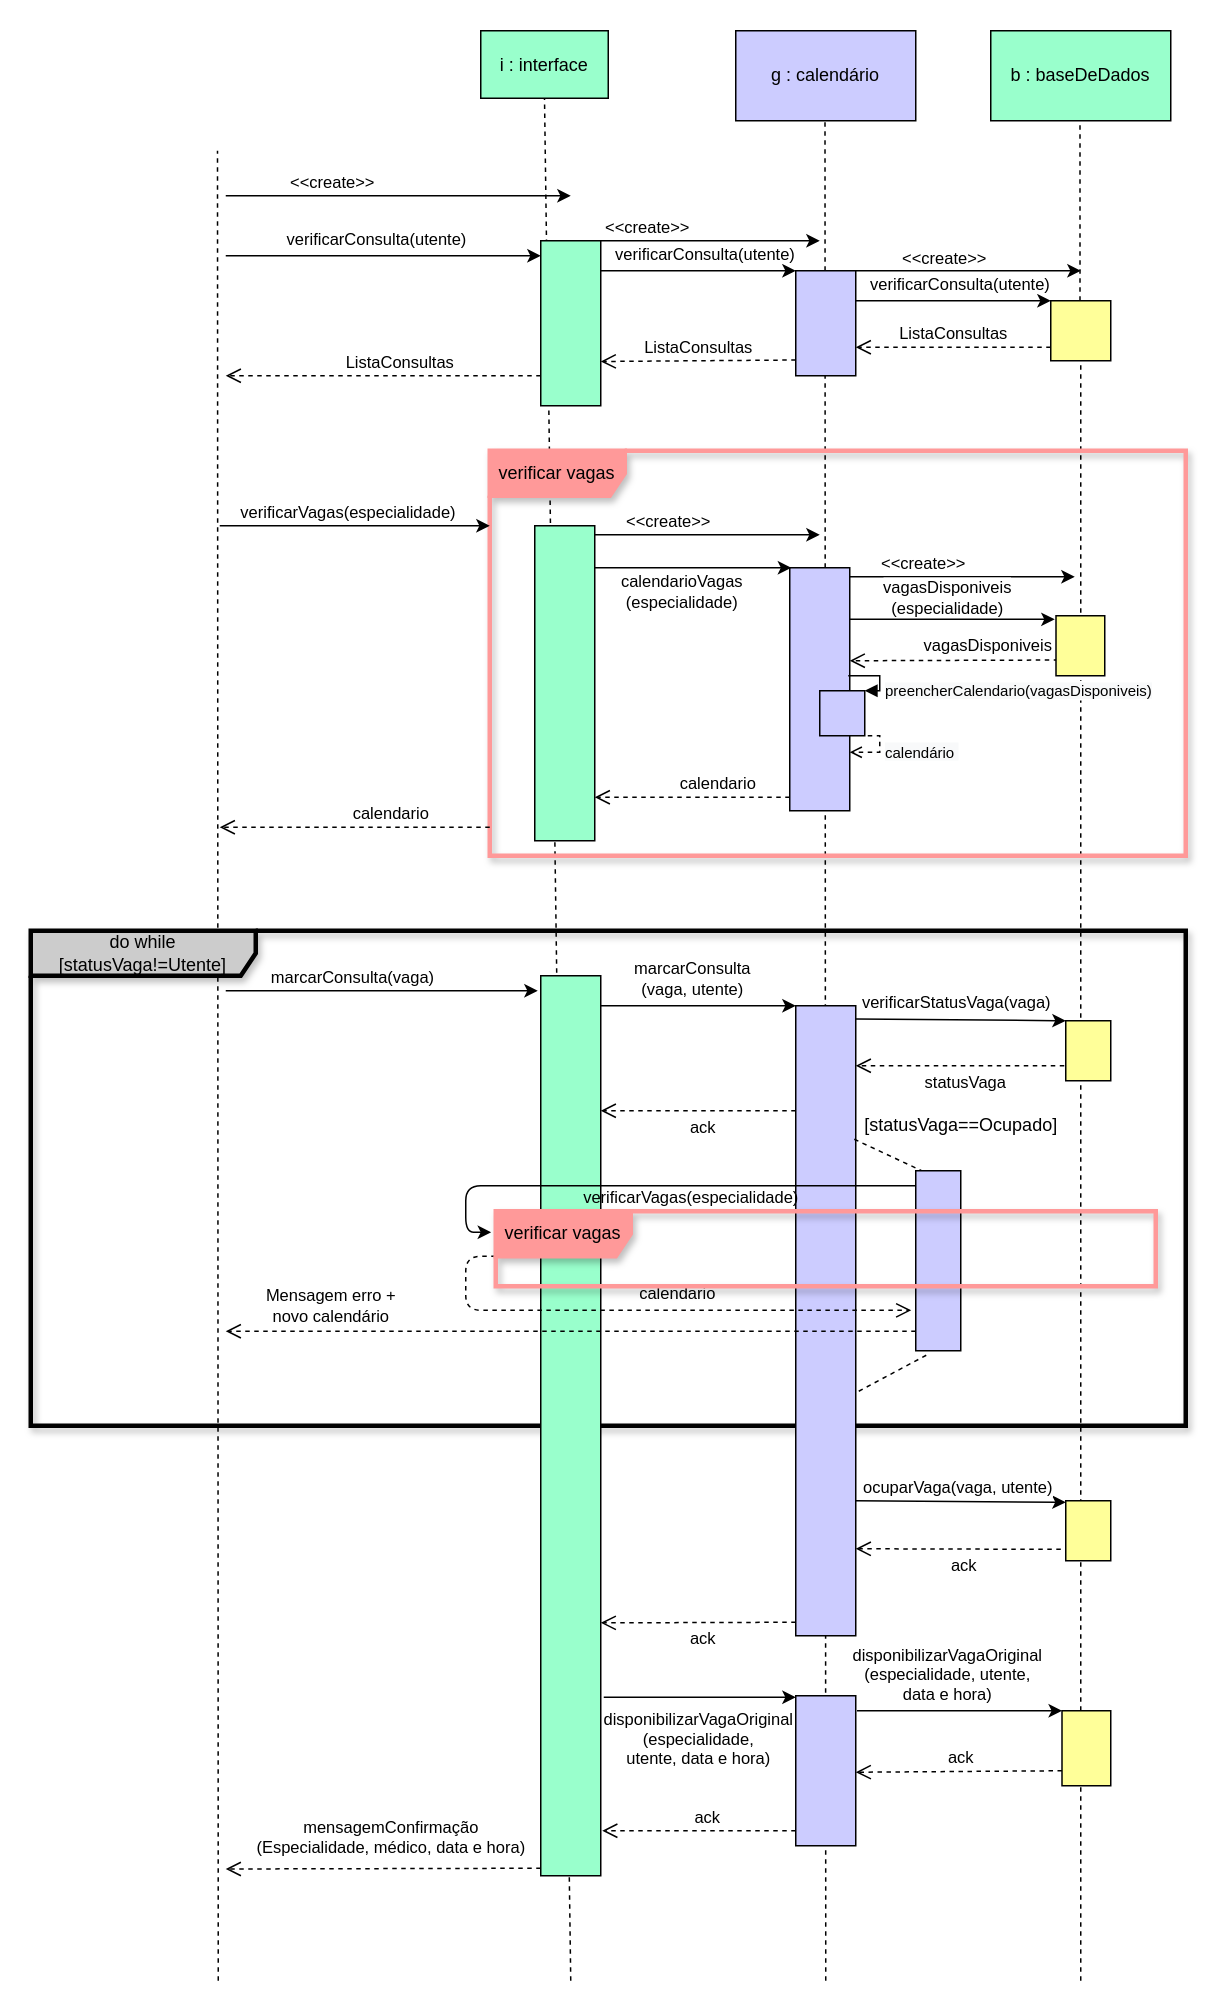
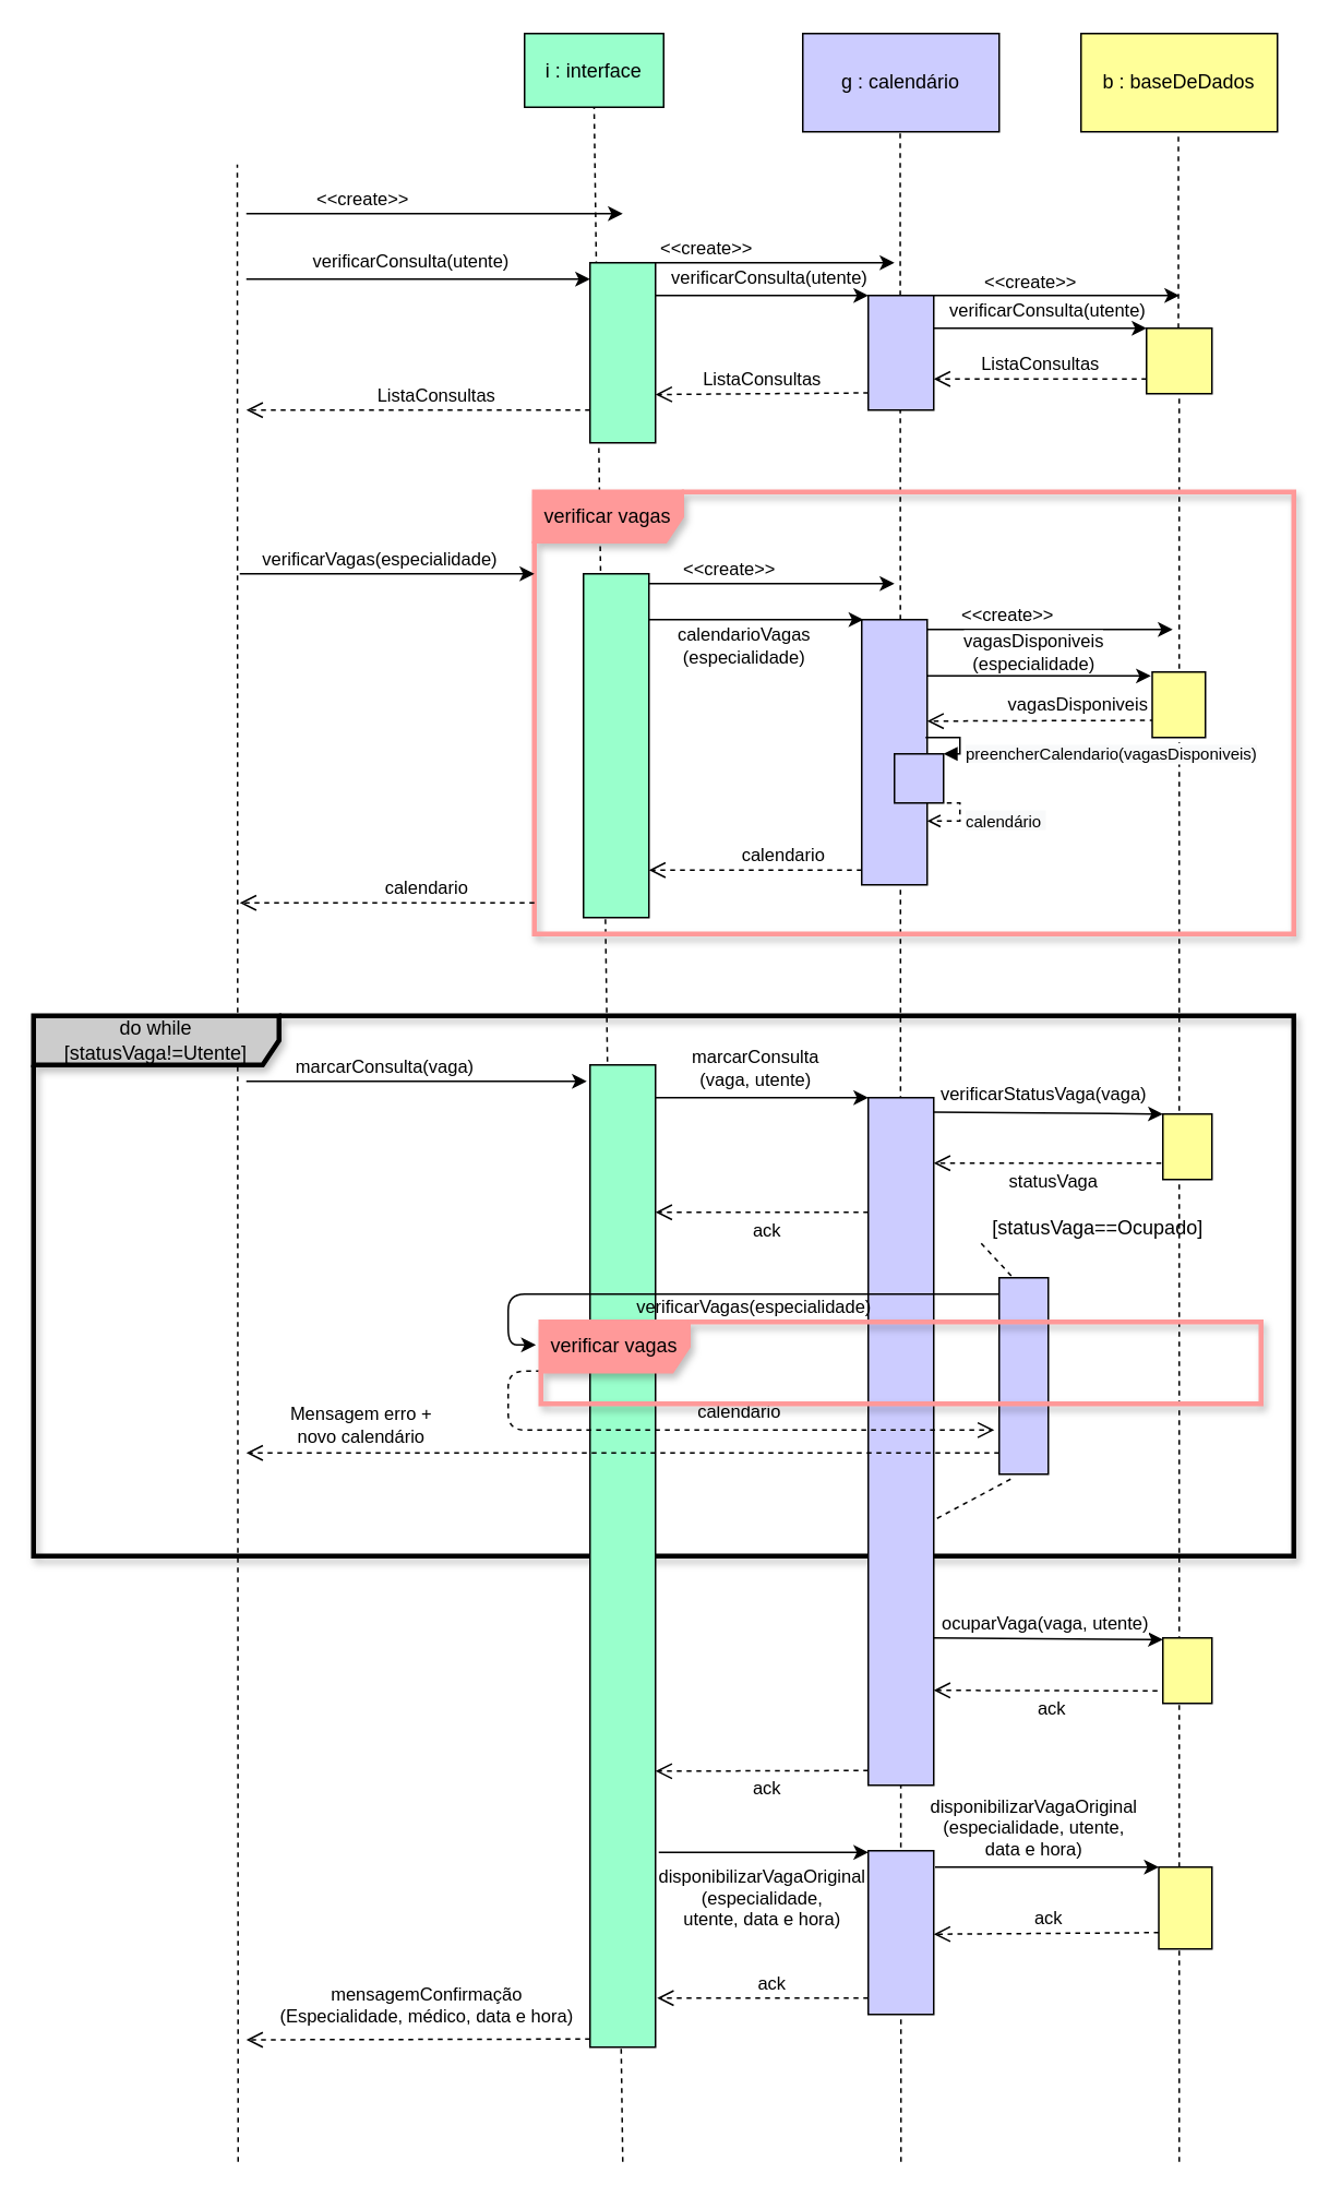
- <mxCell id="6" value="b : baseDeDados" style="rounded=0;whiteSpace=wrap;html=1;fillColor=#99ffcc;" parent="1" vertex="1"><mxGeometry x="660" y="20" width="120" height="60" as="geometry" /></mxCell>
+ <mxCell id="6" value="b : baseDeDados" style="rounded=0;whiteSpace=wrap;html=1;fillColor=#FFFF99;" parent="1" vertex="1"><mxGeometry x="660" y="20" width="120" height="60" as="geometry" /></mxCell>
- <mxCell id="71" value="[statusVaga==Ocupado]" style="text;html=1;align=center;verticalAlign=middle;resizable=0;points=[];autosize=1;" parent="1" vertex="1"><mxGeometry x="570" y="740" width="140" height="20" as="geometry" /></mxCell>
+ <mxCell id="71" value="[statusVaga==Ocupado]" style="text;html=1;align=center;verticalAlign=middle;resizable=0;points=[];autosize=1;" parent="1" vertex="1"><mxGeometry x="600" y="740" width="140" height="20" as="geometry" /></mxCell>
